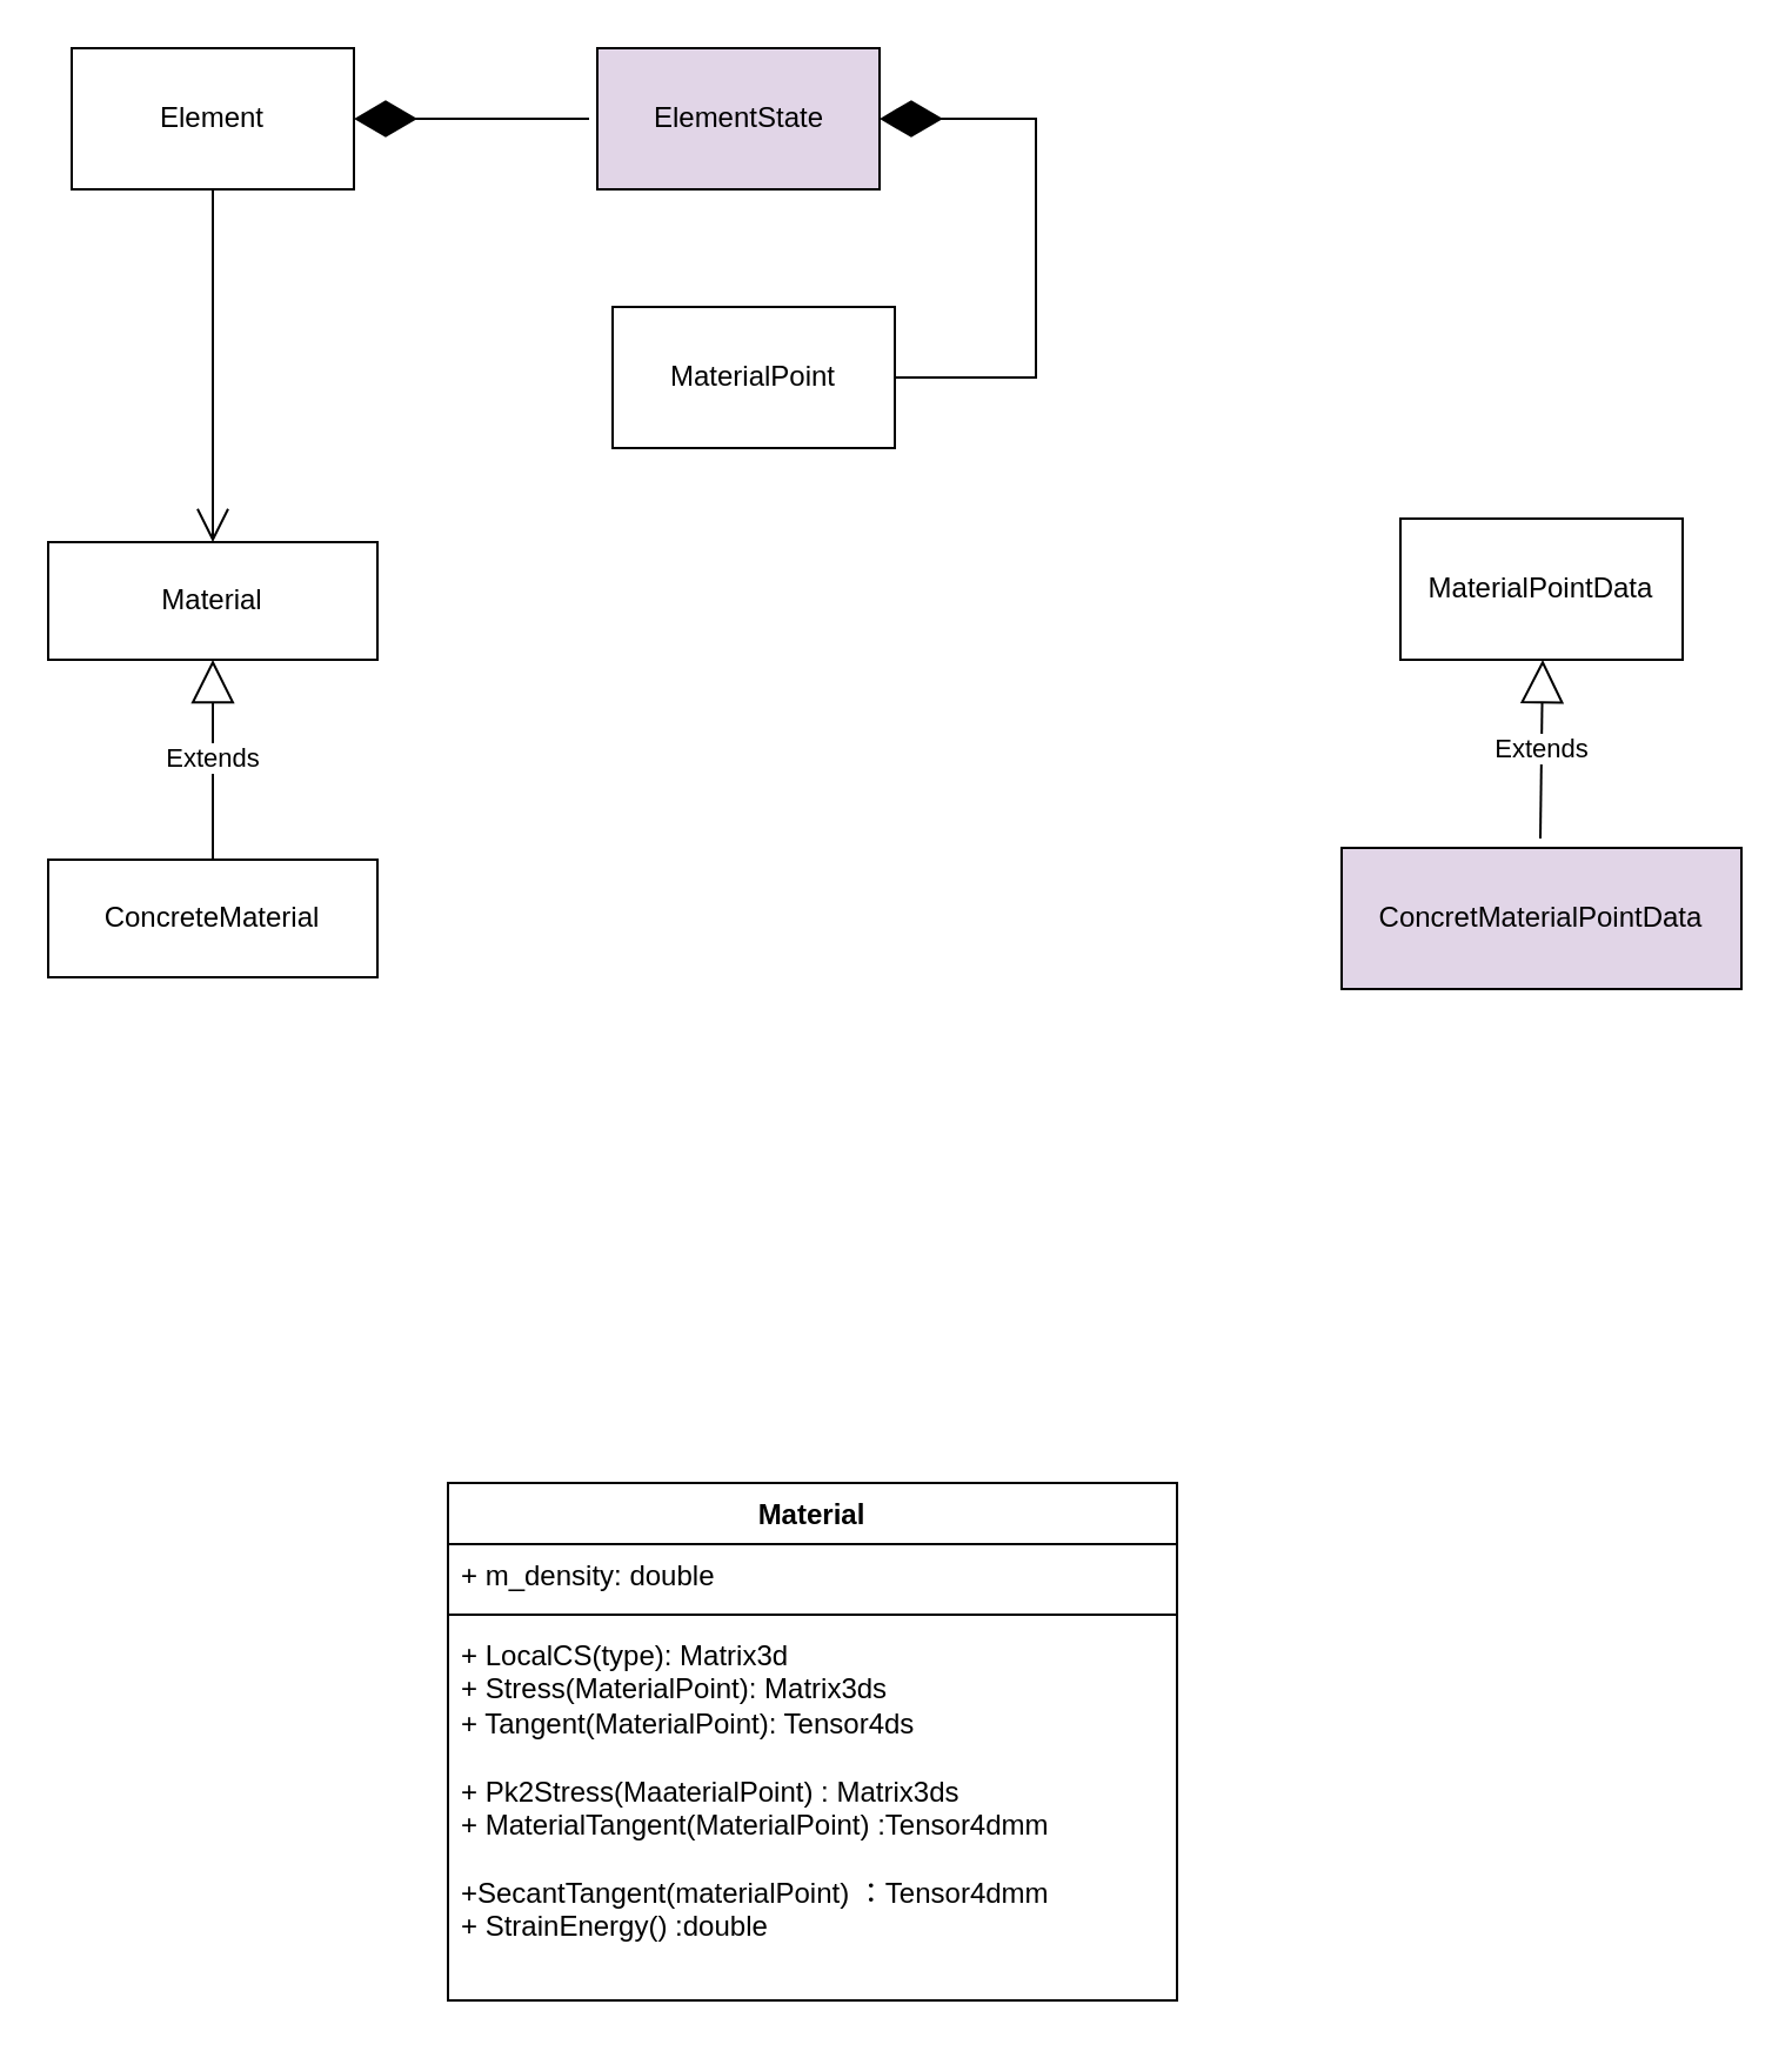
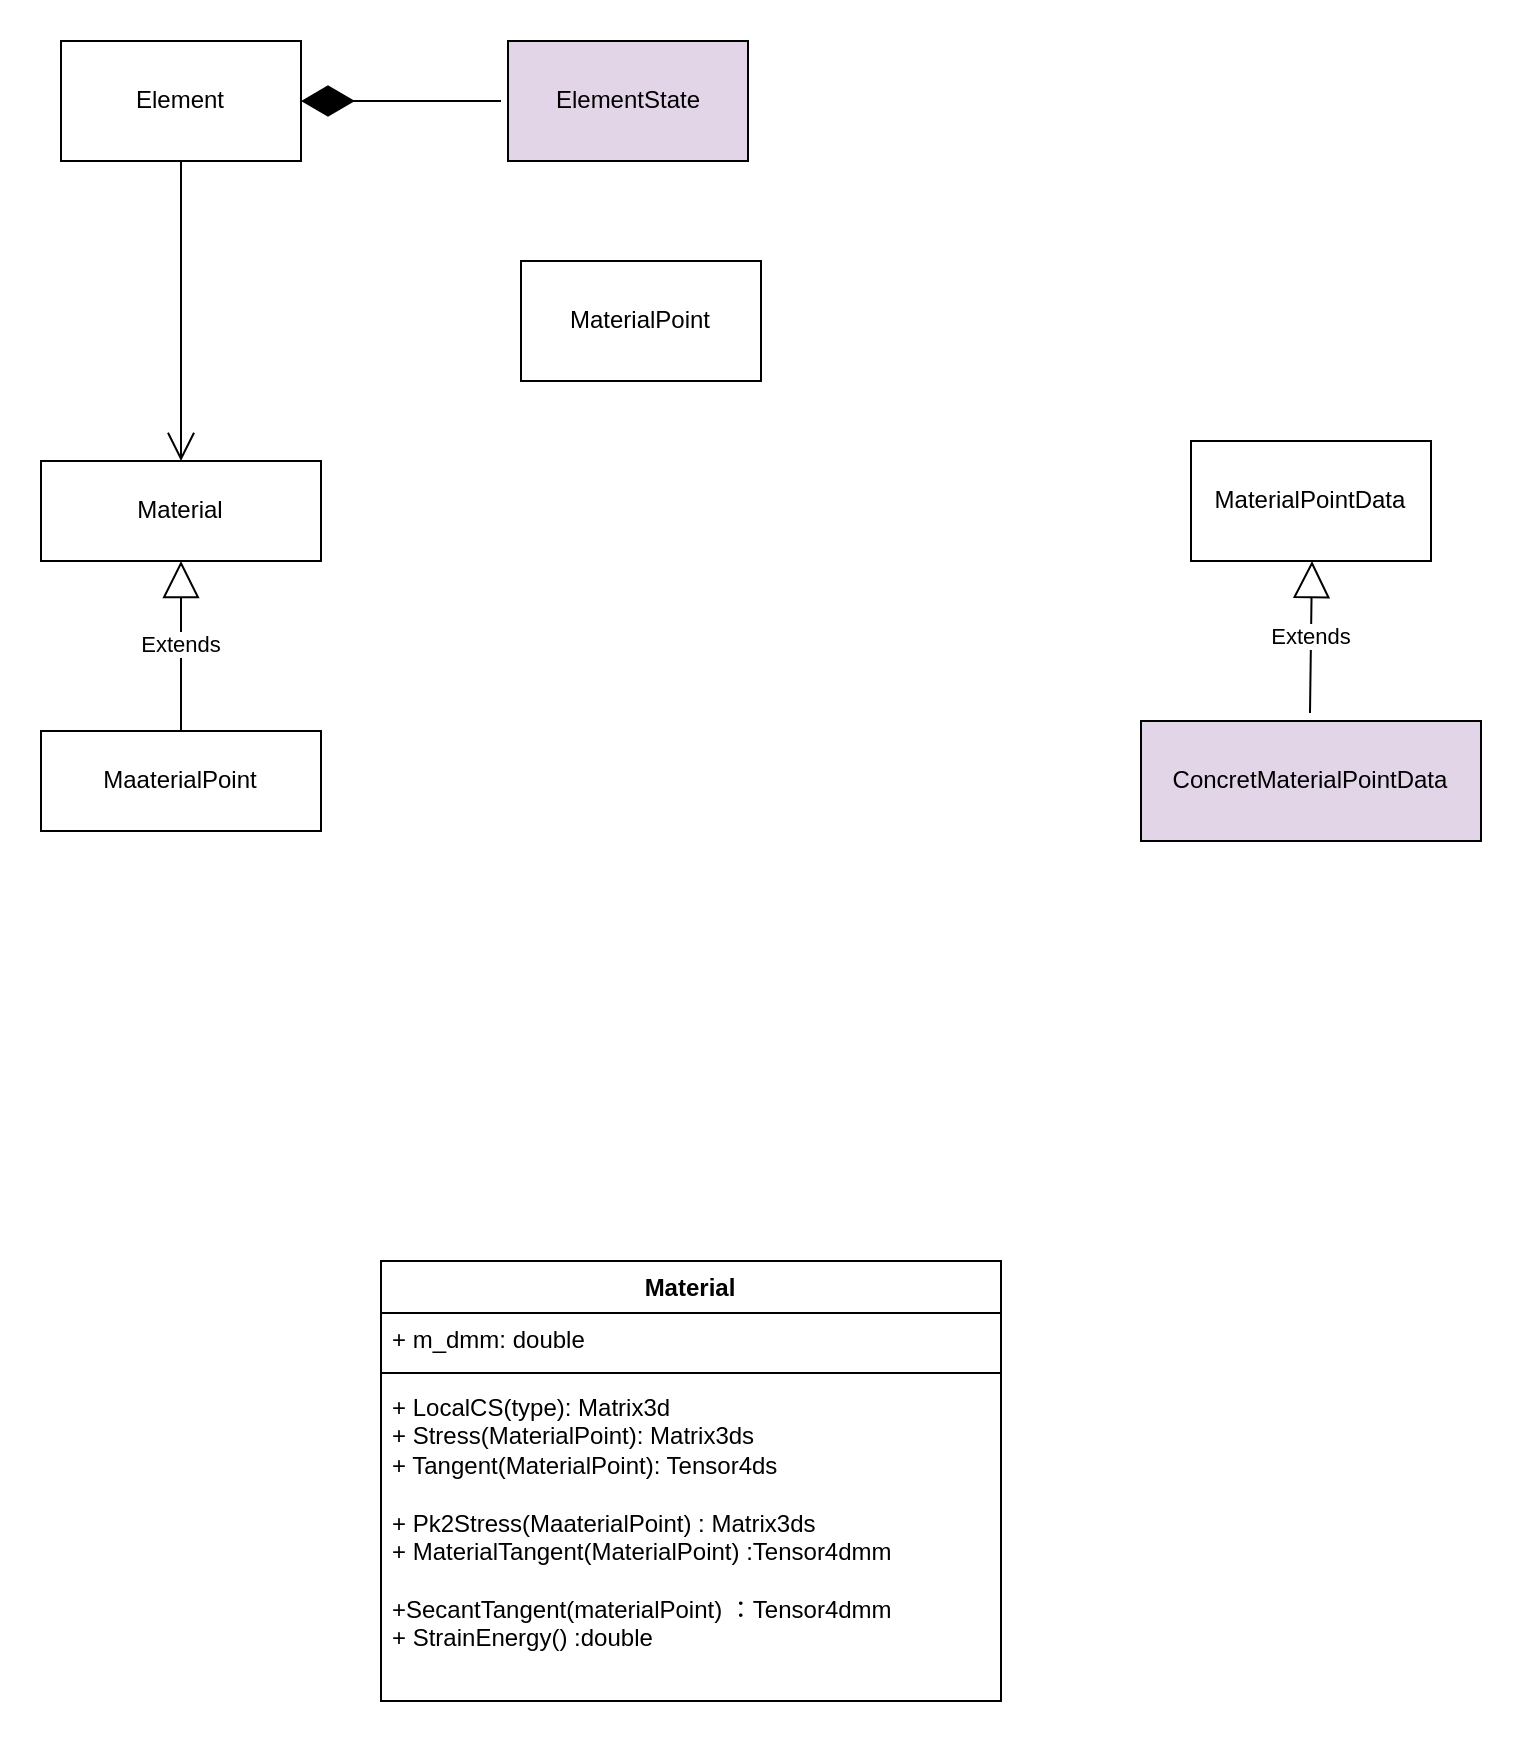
- <mxCell id="9" value="" style="endArrow=diamondThin;endFill=1;endSize=24;html=1;rounded=0;entryX=1;entryY=0.5;entryDx=0;entryDy=0;exitX=1;exitY=0.5;exitDx=0;exitDy=0;" parent="1" source="5" target="4" edge="1"><mxGeometry width="160" relative="1" as="geometry"><mxPoint x="490" y="30" as="sourcePoint" /><mxPoint x="650" y="30" as="targetPoint" /><Array as="points"><mxPoint x="440" y="160" /><mxPoint x="440" y="50" /></Array></mxGeometry></mxCell>
- <mxCell id="8" value="ConcreteMaterial" style="rounded=0;whiteSpace=wrap;html=1;" parent="1" vertex="1"><mxGeometry x="20" y="365" width="140" height="50" as="geometry" /></mxCell>
+ <mxCell id="8" value="MaaterialPoint" style="rounded=0;whiteSpace=wrap;html=1;" parent="1" vertex="1"><mxGeometry x="20" y="365" width="140" height="50" as="geometry" /></mxCell>
- <mxCell id="15" value="+ m_density: double" style="text;strokeColor=none;fillColor=none;align=left;verticalAlign=top;spacingLeft=4;spacingRight=4;overflow=hidden;rotatable=0;points=[[0,0.5],[1,0.5]];portConstraint=eastwest;whiteSpace=wrap;html=1;" vertex="1" parent="14"><mxGeometry y="26" width="310" height="26" as="geometry" /></mxCell>
+ <mxCell id="15" value="+ m_dmm: double" style="text;strokeColor=none;fillColor=none;align=left;verticalAlign=top;spacingLeft=4;spacingRight=4;overflow=hidden;rotatable=0;points=[[0,0.5],[1,0.5]];portConstraint=eastwest;whiteSpace=wrap;html=1;" vertex="1" parent="14"><mxGeometry y="26" width="310" height="26" as="geometry" /></mxCell>
